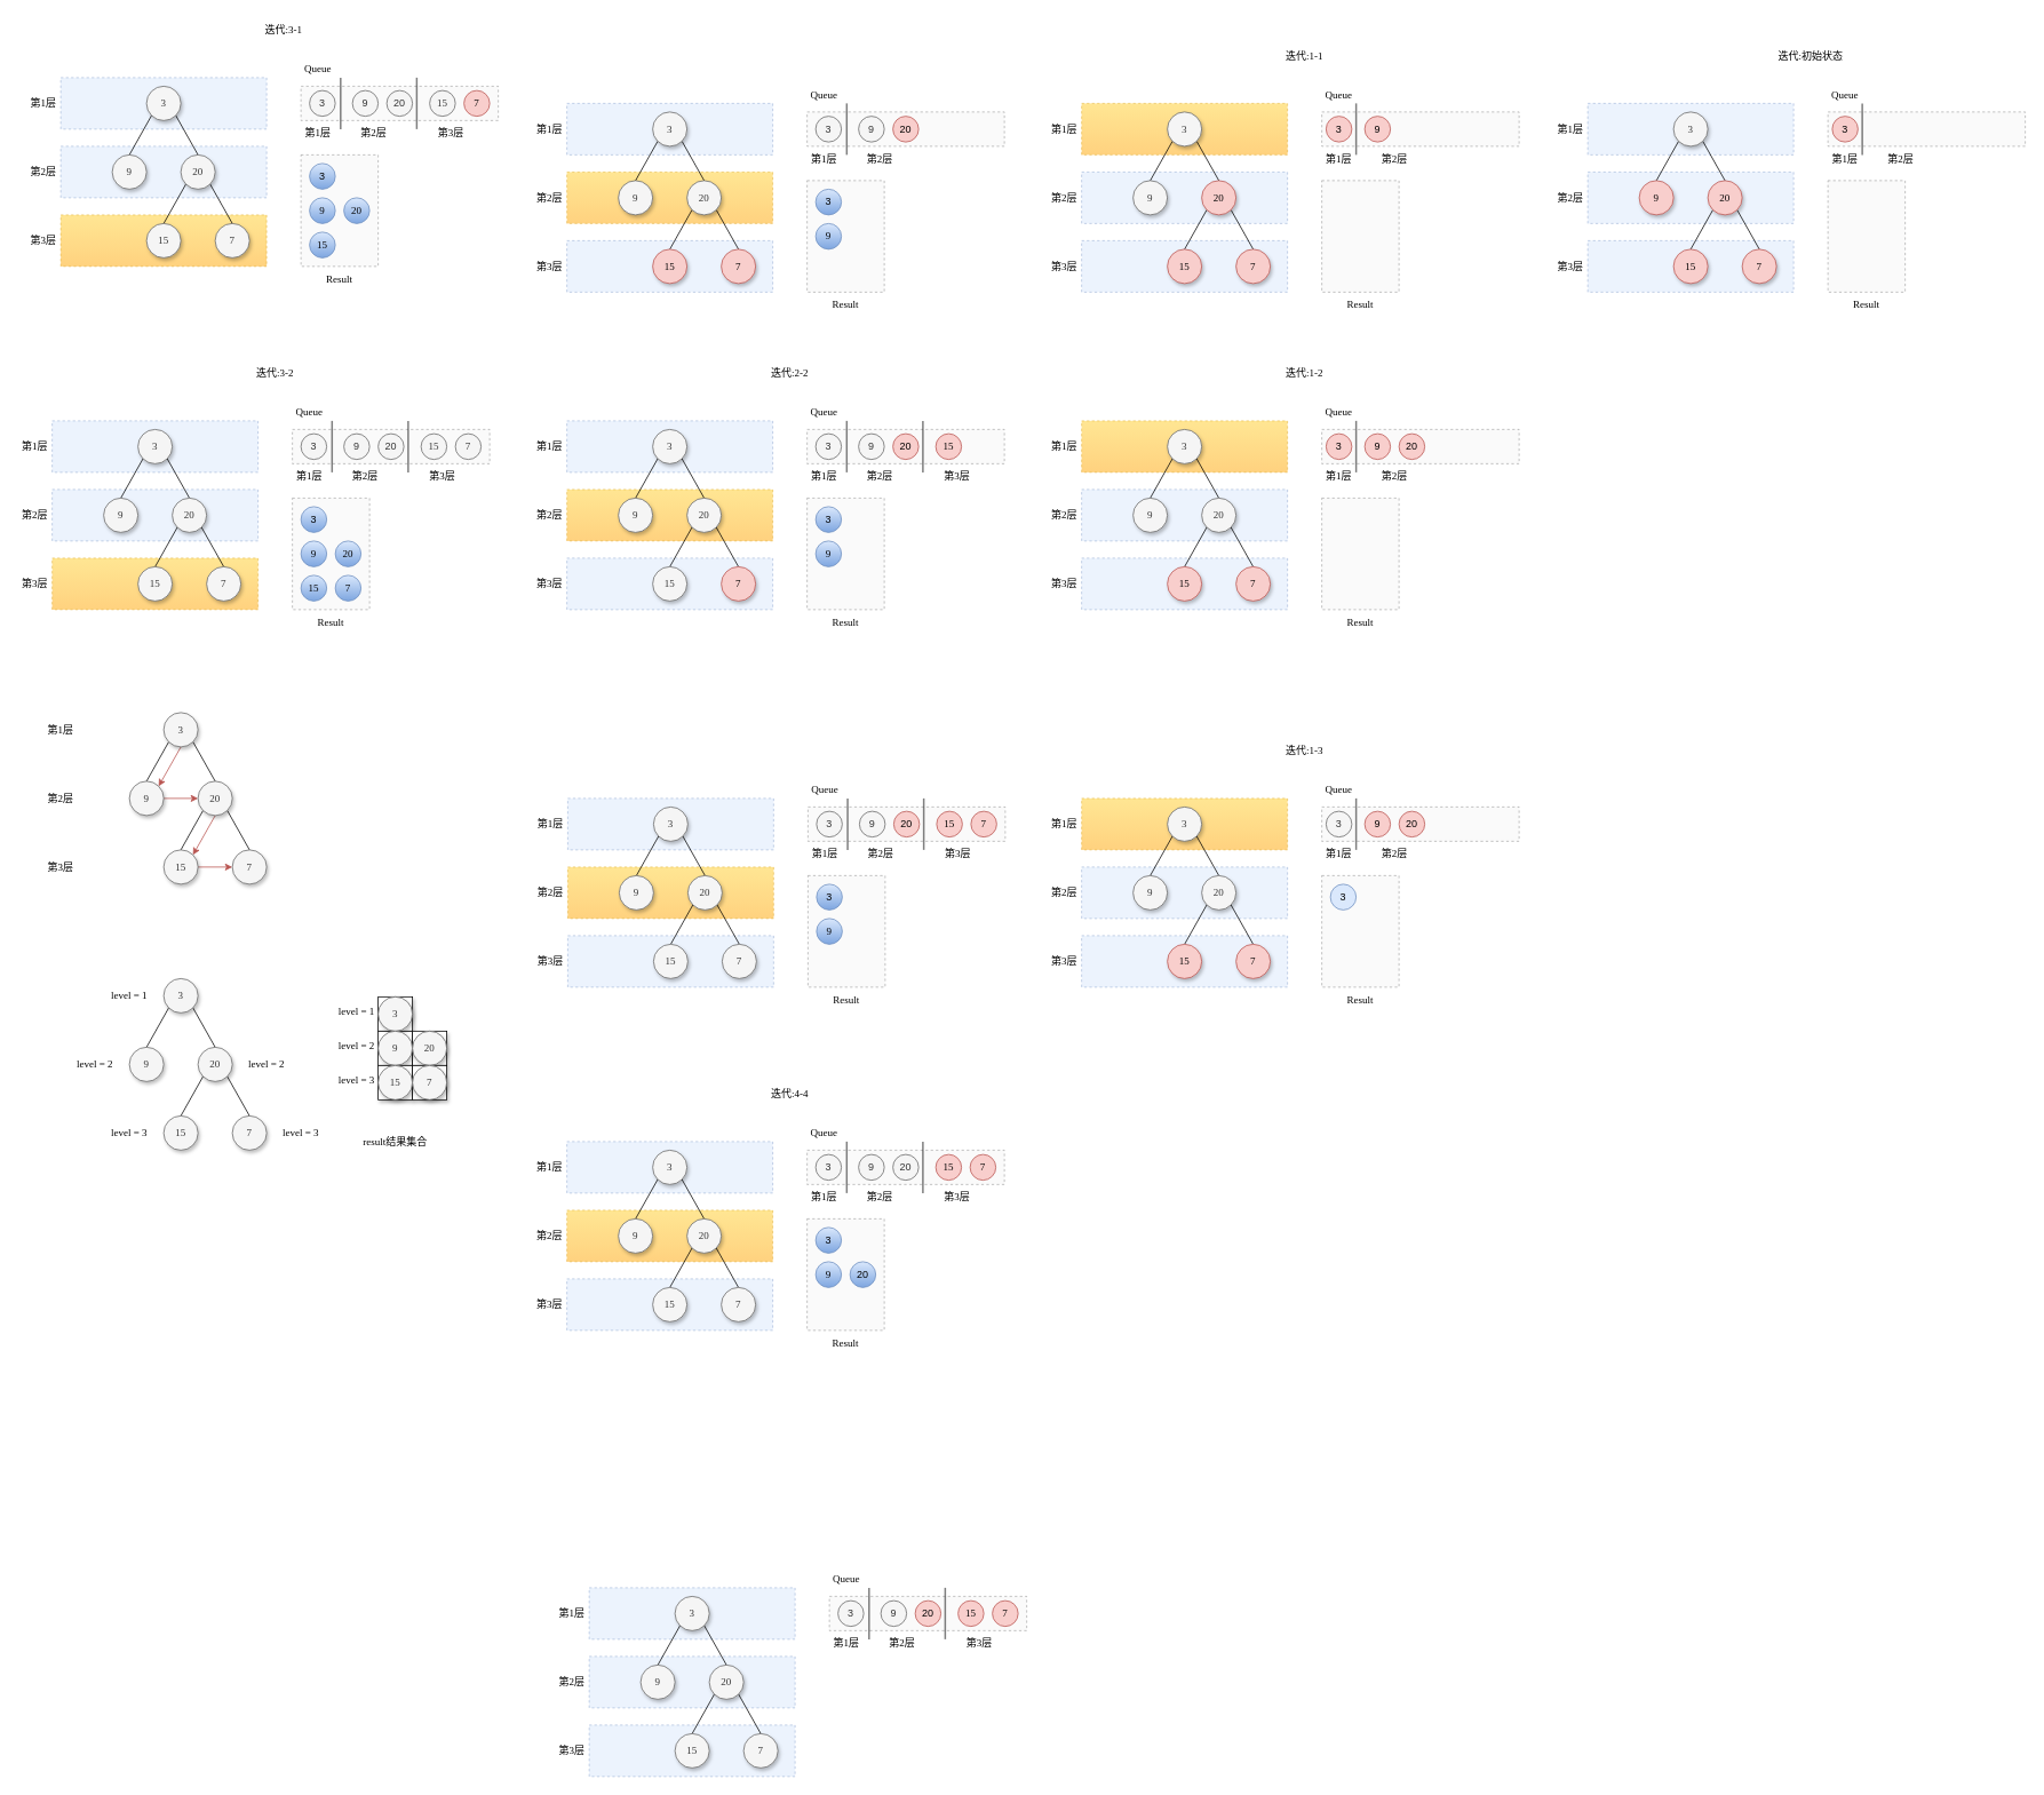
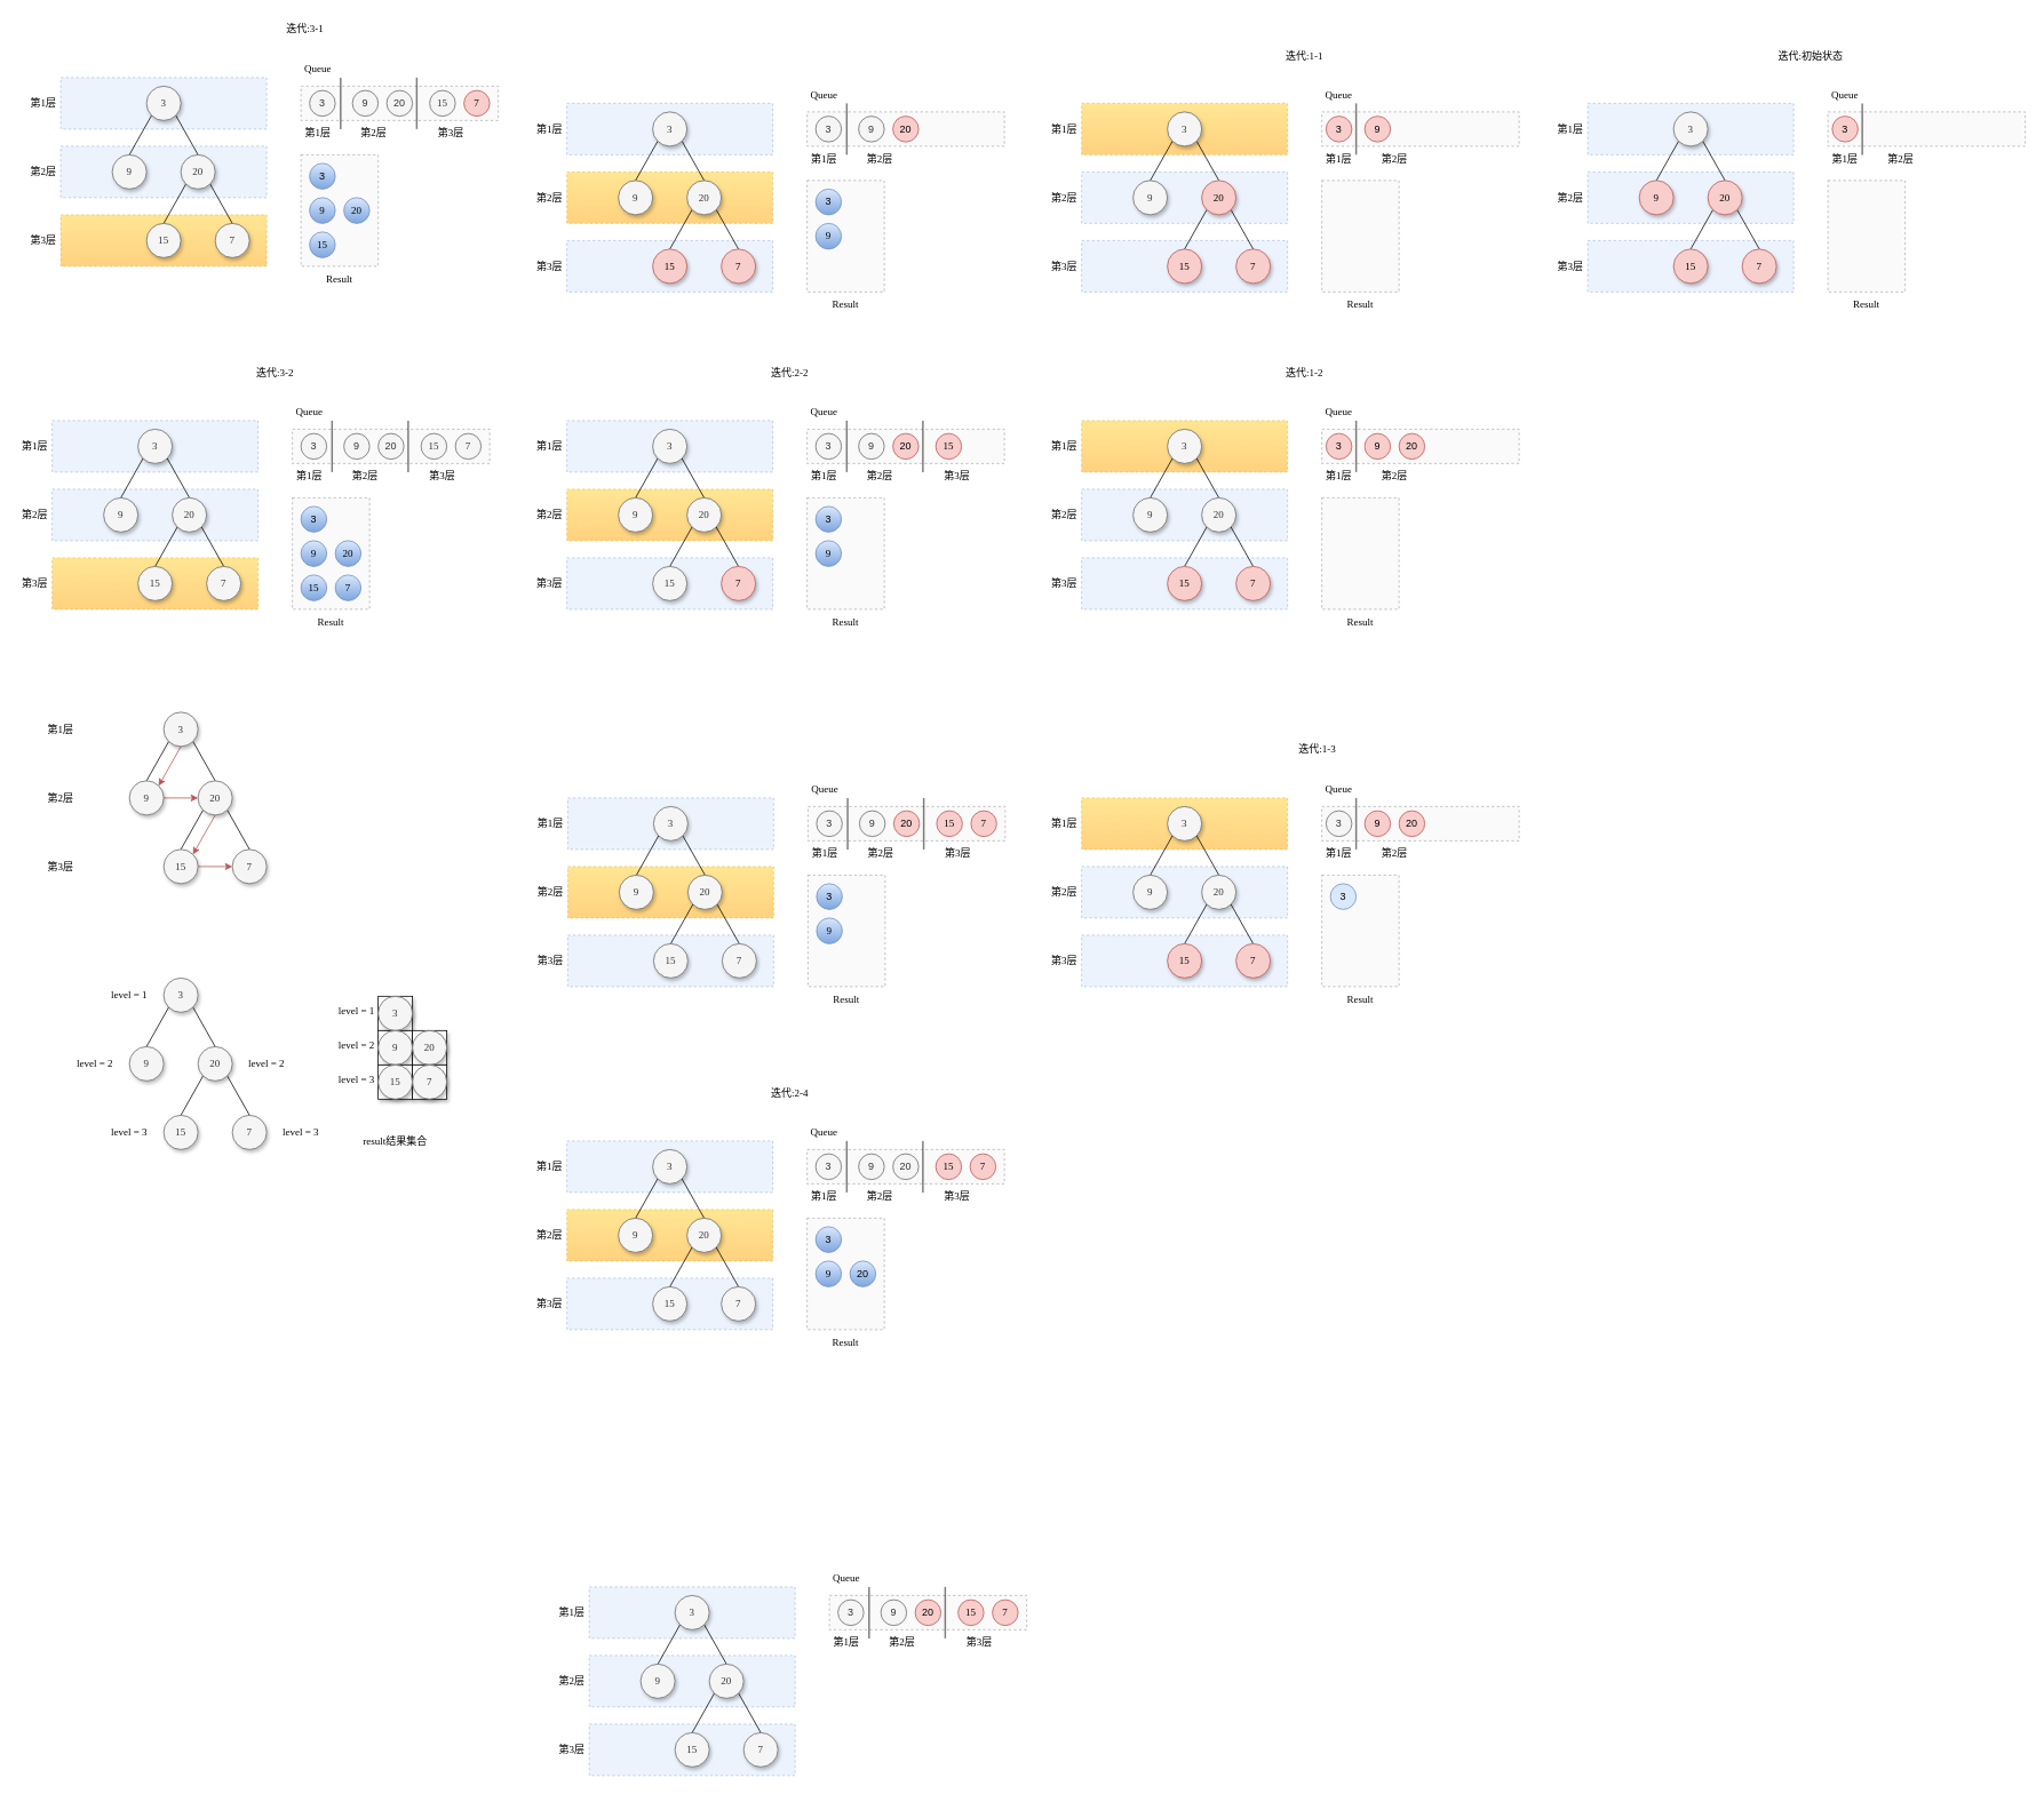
- <mxCell id="21" value="迭代:3-1" style="rounded=0;whiteSpace=wrap;html=1;shadow=0;sketch=0;fontFamily=Comic Sans MS;strokeColor=default;strokeWidth=1;opacity=0;" parent="1" vertex="1"><mxGeometry x="290" y="20" width="80" height="30" as="geometry" /></mxCell>
+ <mxCell id="21" value="迭代:3-1" style="rounded=0;whiteSpace=wrap;html=1;shadow=0;sketch=0;fontFamily=Comic Sans MS;strokeColor=default;strokeWidth=1;opacity=0;" parent="1" vertex="1"><mxGeometry x="290" y="20" width="130" height="25" as="geometry" /></mxCell>
- <mxCell id="160" value="迭代:1-3" style="rounded=0;whiteSpace=wrap;html=1;shadow=0;sketch=0;fontFamily=Comic Sans MS;strokeColor=default;strokeWidth=1;opacity=0;" parent="1" vertex="1"><mxGeometry x="1480" y="860" width="80" height="30" as="geometry" /></mxCell>
+ <mxCell id="160" value="迭代:1-3" style="rounded=0;whiteSpace=wrap;html=1;shadow=0;sketch=0;fontFamily=Comic Sans MS;strokeColor=default;strokeWidth=1;opacity=0;" parent="1" vertex="1"><mxGeometry x="1480" y="860" width="110" height="25" as="geometry" /></mxCell>
- <mxCell id="245" value="迭代:4-4" style="rounded=0;whiteSpace=wrap;html=1;shadow=0;sketch=0;fontFamily=Comic Sans MS;strokeColor=default;strokeWidth=1;opacity=0;" parent="1" vertex="1"><mxGeometry x="880" y="1260" width="80" height="30" as="geometry" /></mxCell>
+ <mxCell id="245" value="迭代:2-4" style="rounded=0;whiteSpace=wrap;html=1;shadow=0;sketch=0;fontFamily=Comic Sans MS;strokeColor=default;strokeWidth=1;opacity=0;" parent="1" vertex="1"><mxGeometry x="880" y="1260" width="80" height="30" as="geometry" /></mxCell>
